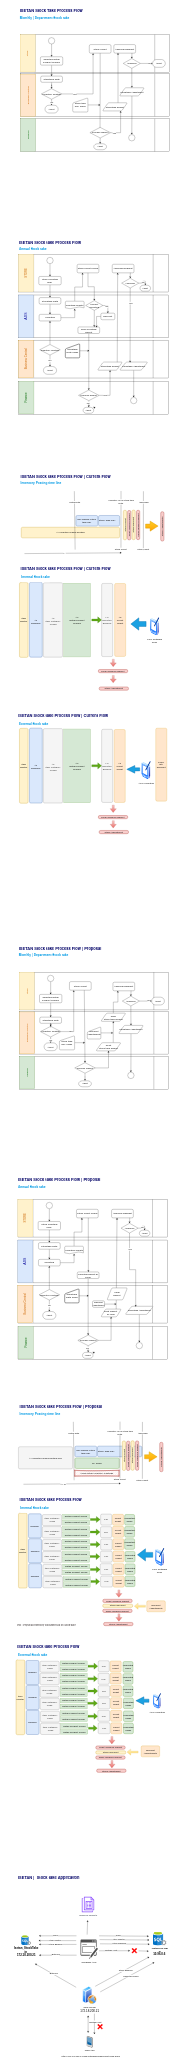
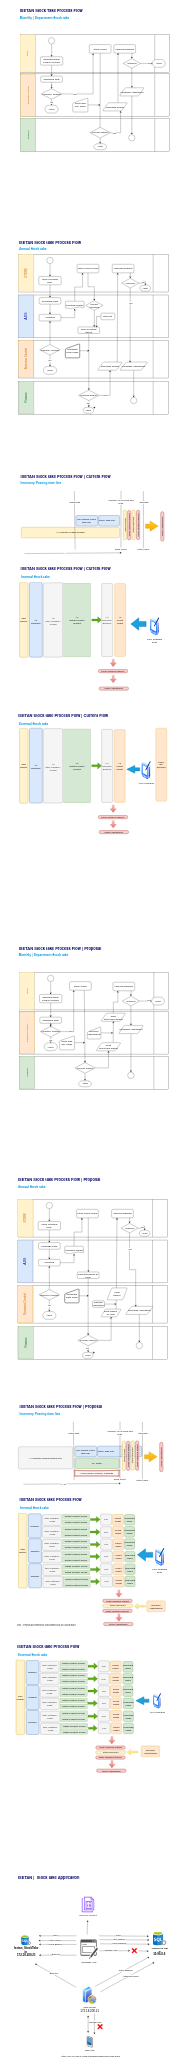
- <mxCell id="90" value="" style="endArrow=classic;html=1;rounded=0;entryX=0.5;entryY=0;entryDx=0;entryDy=0;exitX=1;exitY=0.5;exitDx=0;exitDy=0;exitPerimeter=0;" parent="1" source="86" target="87" edge="1"><mxGeometry width="50" height="50" relative="1" as="geometry"><mxPoint x="516" y="1519" as="sourcePoint" /><mxPoint x="566" y="1469" as="targetPoint" /><Array as="points"><mxPoint x="540" y="1518" /></Array></mxGeometry></mxCell>
- <mxCell id="91" value="No" style="edgeLabel;html=1;align=center;verticalAlign=middle;resizable=0;points=[];" parent="90" vertex="1" connectable="0"><mxGeometry x="-0.032" y="-5" relative="1" as="geometry"><mxPoint as="offset" /></mxGeometry></mxCell>
